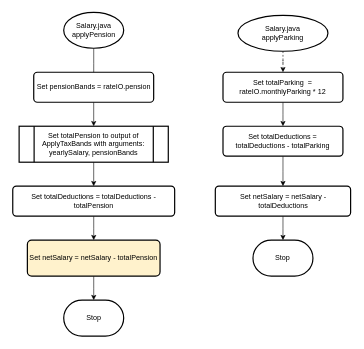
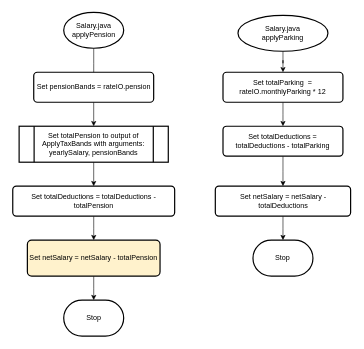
- <mxCell id="4" value="" style="edgeStyle=orthogonalEdgeStyle;rounded=0;orthogonalLoop=1;jettySize=auto;html=1;dashed=1;" edge="1" parent="1" source="5" target="16"><mxGeometry relative="1" as="geometry" /></mxCell>
+ <mxCell id="4" value="" style="edgeStyle=orthogonalEdgeStyle;rounded=0;orthogonalLoop=1;jettySize=auto;html=1;" edge="1" parent="1" source="5" target="16"><mxGeometry relative="1" as="geometry" /></mxCell>
